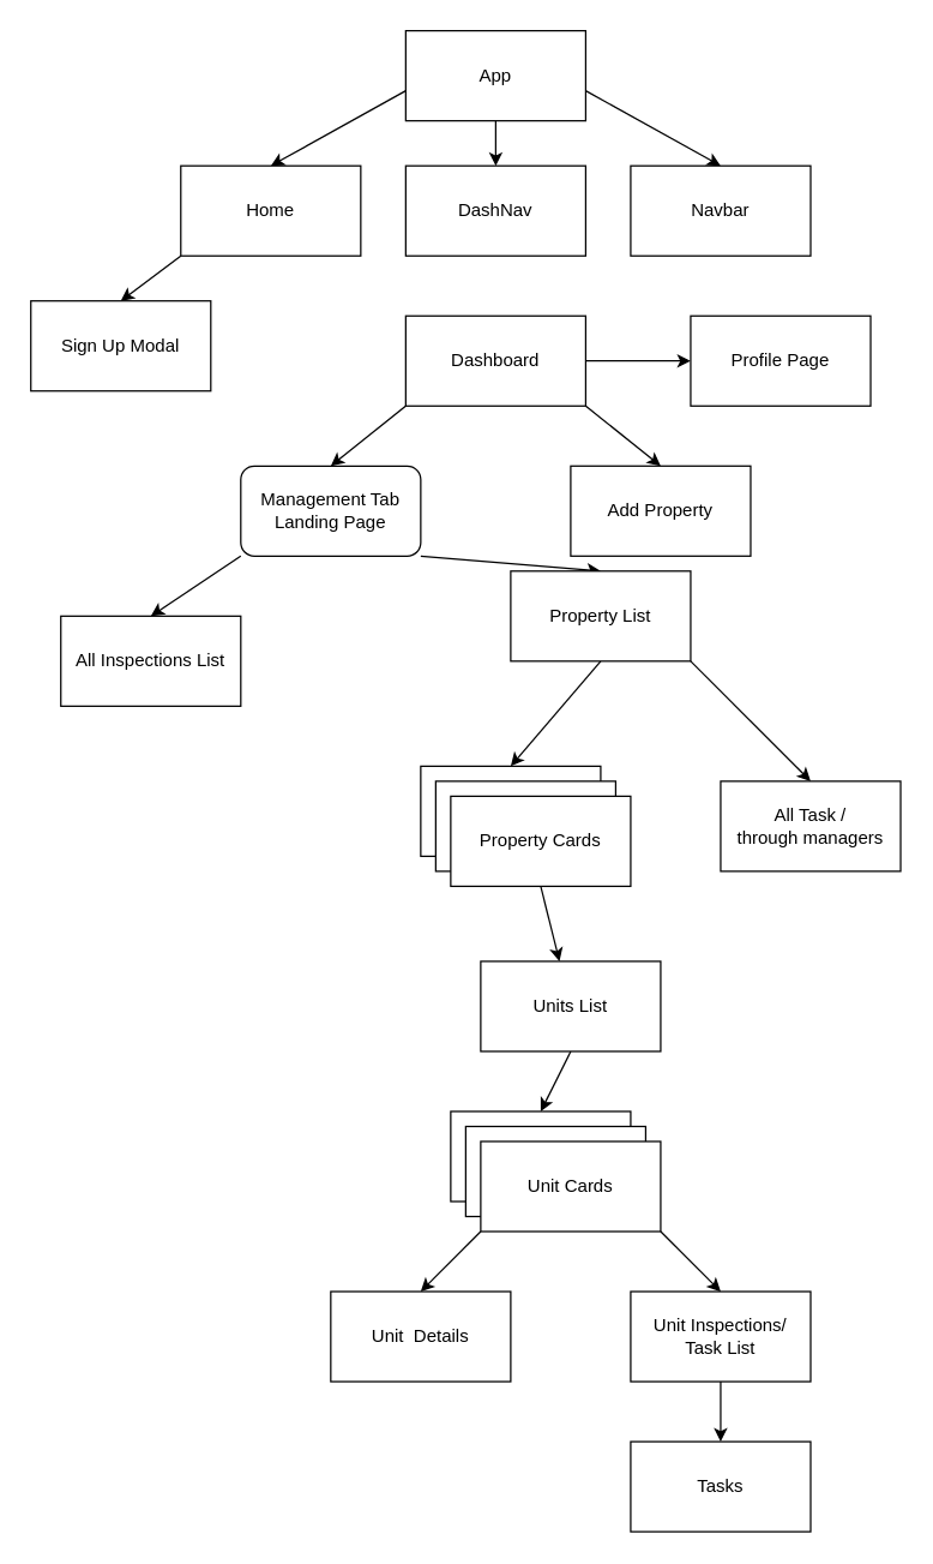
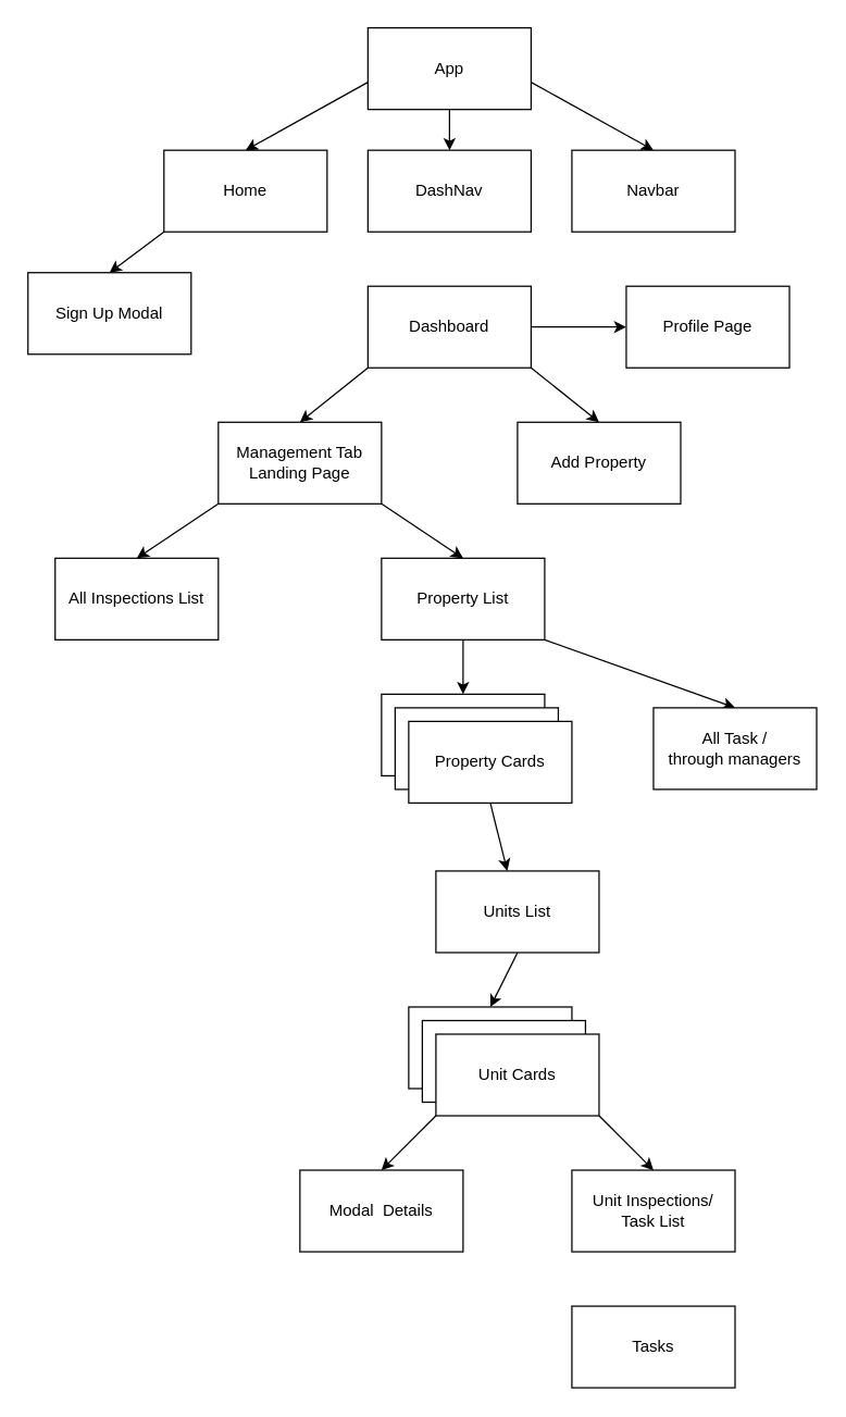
- <mxCell id="17" value="Management Tab&lt;br&gt;Landing Page" style="whiteSpace=wrap;html=1;rounded=1;" parent="1" vertex="1"><mxGeometry x="160" y="310" width="120" height="60" as="geometry" /></mxCell>
+ <mxCell id="17" value="Management Tab&lt;br&gt;Landing Page" style="whiteSpace=wrap;html=1;" parent="1" vertex="1"><mxGeometry x="160" y="310" width="120" height="60" as="geometry" /></mxCell>
- <mxCell id="21" value="Property List" style="whiteSpace=wrap;html=1;" parent="1" vertex="1"><mxGeometry x="340" y="380" width="120" height="60" as="geometry" /></mxCell>
+ <mxCell id="21" value="Property List" style="whiteSpace=wrap;html=1;" parent="1" vertex="1"><mxGeometry x="280" y="410" width="120" height="60" as="geometry" /></mxCell>
- <mxCell id="32" value="Unit&amp;nbsp; Details" style="whiteSpace=wrap;html=1;" parent="1" vertex="1"><mxGeometry x="220" y="860" width="120" height="60" as="geometry" /></mxCell>
+ <mxCell id="32" value="Modal&amp;nbsp; Details" style="whiteSpace=wrap;html=1;" parent="1" vertex="1"><mxGeometry x="220" y="860" width="120" height="60" as="geometry" /></mxCell>
- <mxCell id="23" style="edgeStyle=none;html=1;exitX=0.5;exitY=1;exitDx=0;exitDy=0;entryX=0.5;entryY=0;entryDx=0;entryDy=0;" parent="1" source="24" target="37" edge="1"><mxGeometry relative="1" as="geometry" /></mxCell>
